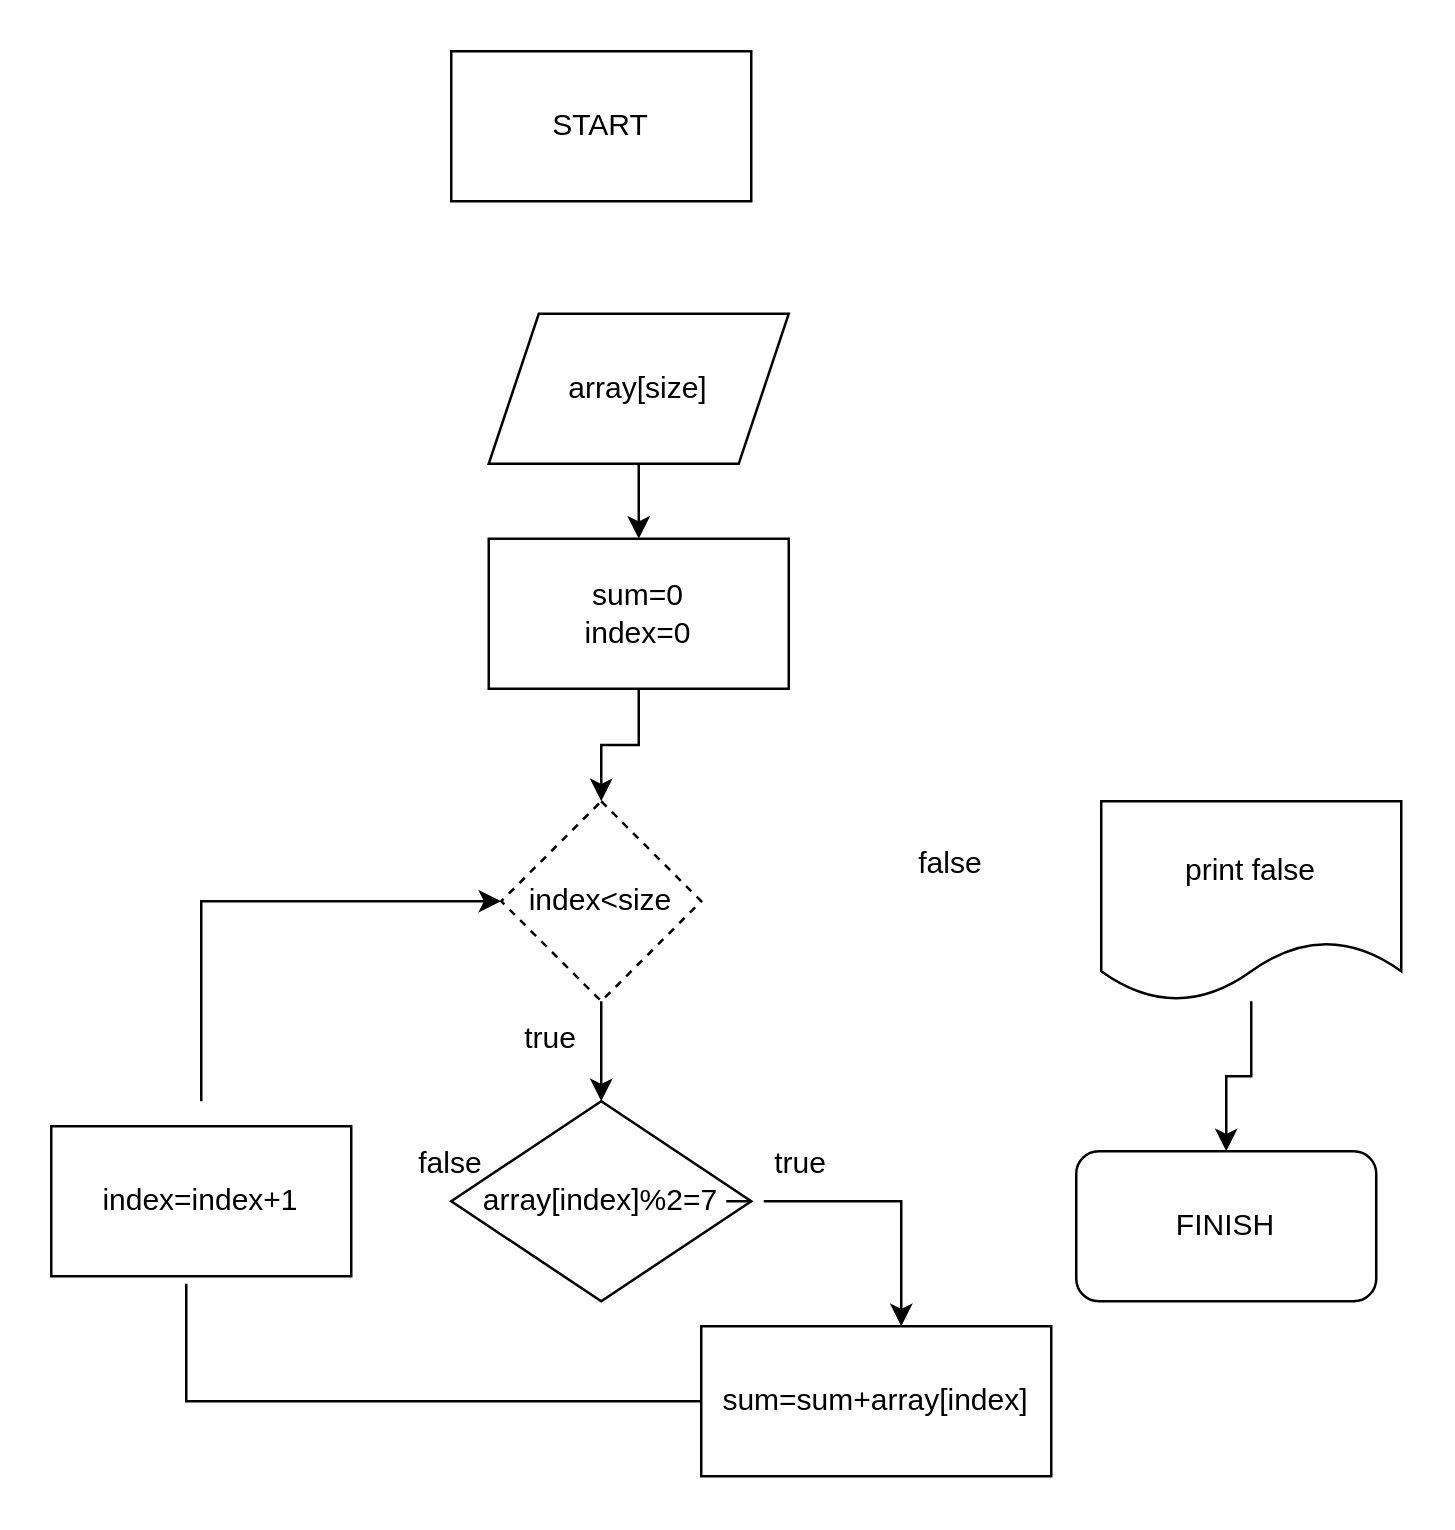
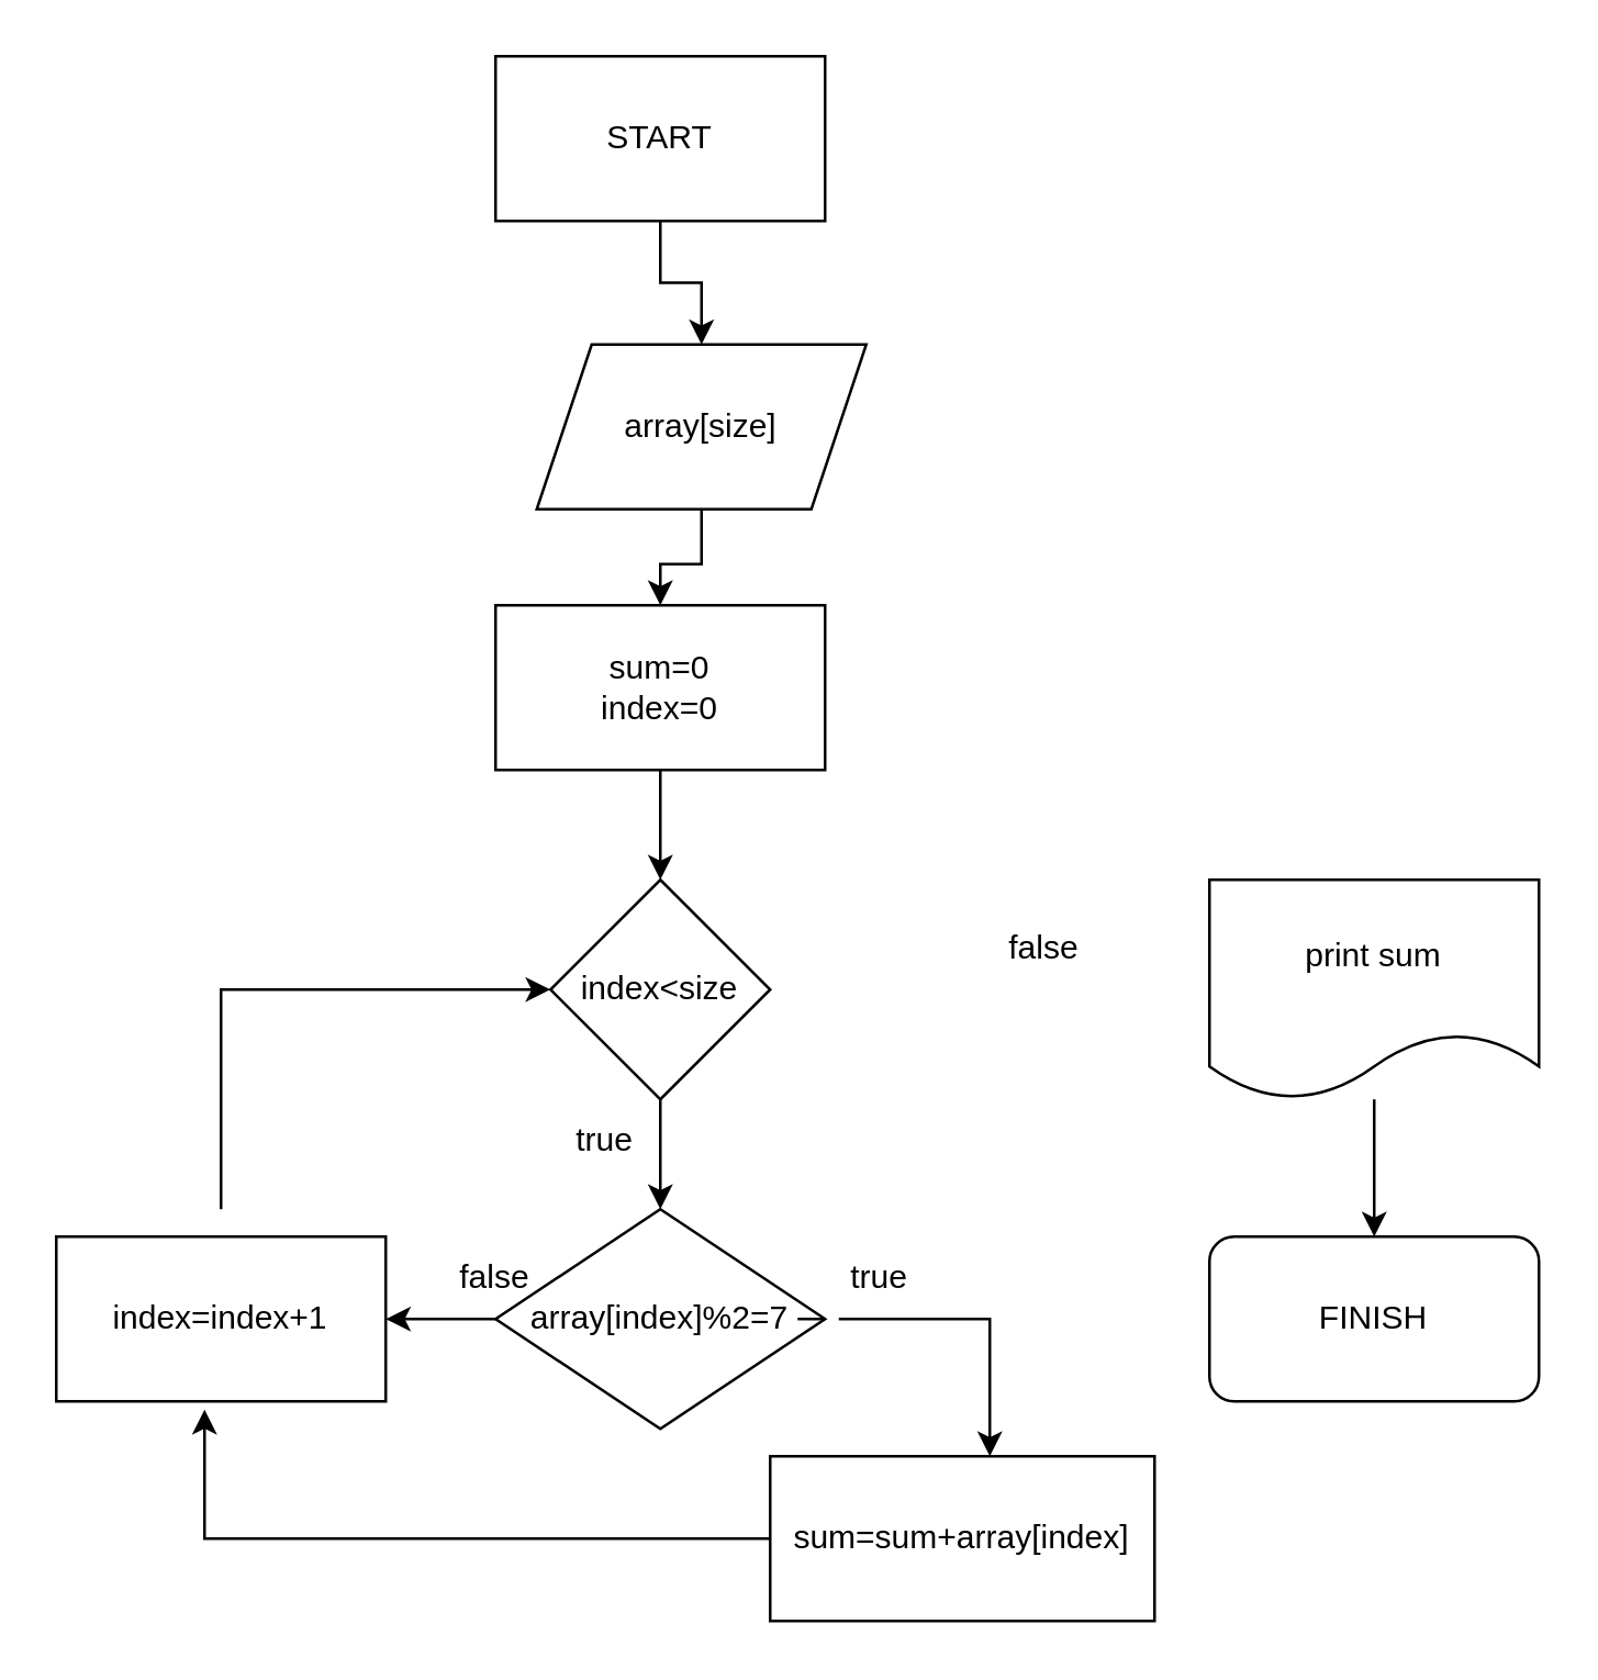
+ <mxCell id="2" value="" style="edgeStyle=orthogonalEdgeStyle;rounded=0;orthogonalLoop=1;jettySize=auto;html=1;" edge="1" parent="1" source="3" target="5"><mxGeometry relative="1" as="geometry" /></mxCell>
- <mxCell id="7" value="sum=0&lt;br&gt;index=0" style="rounded=0;whiteSpace=wrap;html=1;" vertex="1" parent="1"><mxGeometry x="195" y="215" width="120" height="60" as="geometry" /></mxCell>
+ <mxCell id="7" value="sum=0&lt;br&gt;index=0" style="rounded=0;whiteSpace=wrap;html=1;" vertex="1" parent="1"><mxGeometry x="180" y="220" width="120" height="60" as="geometry" /></mxCell>
- <mxCell id="21" value="print false" style="shape=document;whiteSpace=wrap;html=1;boundedLbl=1;" vertex="1" parent="1"><mxGeometry x="440" y="320" width="120" height="80" as="geometry" /></mxCell>
+ <mxCell id="21" value="print sum" style="shape=document;whiteSpace=wrap;html=1;boundedLbl=1;" vertex="1" parent="1"><mxGeometry x="440" y="320" width="120" height="80" as="geometry" /></mxCell>
- <mxCell id="9" value="index&amp;lt;size" style="rhombus;whiteSpace=wrap;html=1;dashed=1;" vertex="1" parent="1"><mxGeometry x="200" y="320" width="80" height="80" as="geometry" /></mxCell>
+ <mxCell id="9" value="index&amp;lt;size" style="rhombus;whiteSpace=wrap;html=1;" vertex="1" parent="1"><mxGeometry x="200" y="320" width="80" height="80" as="geometry" /></mxCell>
+ <mxCell id="11" value="" style="edgeStyle=orthogonalEdgeStyle;rounded=0;orthogonalLoop=1;jettySize=auto;html=1;" edge="1" parent="1" source="12" target="15"><mxGeometry relative="1" as="geometry" /></mxCell>
- <mxCell id="22" value="FINISH" style="rounded=1;whiteSpace=wrap;html=1;" vertex="1" parent="1"><mxGeometry x="430" y="460" width="120" height="60" as="geometry" /></mxCell>
+ <mxCell id="22" value="FINISH" style="rounded=1;whiteSpace=wrap;html=1;" vertex="1" parent="1"><mxGeometry x="440" y="450" width="120" height="60" as="geometry" /></mxCell>
- <mxCell id="13" value="" style="edgeStyle=orthogonalEdgeStyle;rounded=0;orthogonalLoop=1;jettySize=auto;html=1;entryX=0.45;entryY=1.05;entryDx=0;entryDy=0;entryPerimeter=0;endArrow=none;" edge="1" parent="1" source="14" target="15"><mxGeometry relative="1" as="geometry"><mxPoint x="410" y="590" as="targetPoint" /><Array as="points"><mxPoint x="410" y="560" /><mxPoint x="74" y="560" /></Array></mxGeometry></mxCell>
+ <mxCell id="13" value="" style="edgeStyle=orthogonalEdgeStyle;rounded=0;orthogonalLoop=1;jettySize=auto;html=1;entryX=0.45;entryY=1.05;entryDx=0;entryDy=0;entryPerimeter=0;" edge="1" parent="1" source="14" target="15"><mxGeometry relative="1" as="geometry"><mxPoint x="410" y="590" as="targetPoint" /><Array as="points"><mxPoint x="410" y="560" /><mxPoint x="74" y="560" /></Array></mxGeometry></mxCell>
